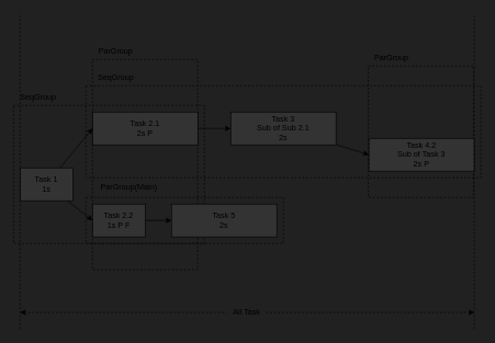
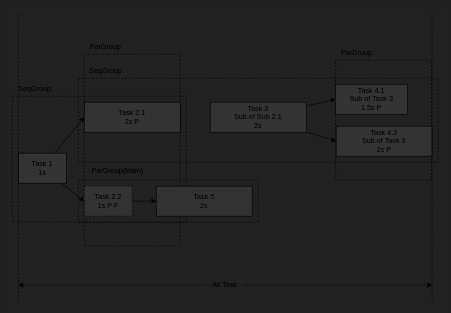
+ <mxCell id="16" value="Task 4.1&lt;br&gt;Sub&amp;nbsp;of Task 3&lt;br&gt;1.5s P" style="rounded=0;whiteSpace=wrap;html=1;fillColor=#333333;" vertex="1" parent="1"><mxGeometry x="559" y="140" width="120" height="50" as="geometry" /></mxCell>
+ <mxCell id="13" style="edgeStyle=none;html=1;entryX=0;entryY=0.5;entryDx=0;entryDy=0;" edge="1" parent="1" source="15" target="16"><mxGeometry relative="1" as="geometry" /></mxCell>
- <mxCell id="9" style="edgeStyle=none;html=1;entryX=0;entryY=0.5;entryDx=0;entryDy=0;" edge="1" parent="1" source="10" target="15"><mxGeometry relative="1" as="geometry" /></mxCell>
- <mxCell id="12" value="Task 2.2&lt;br&gt;1s P F" style="rounded=0;whiteSpace=wrap;html=1;fillColor=#333333;" vertex="1" parent="1"><mxGeometry x="140" y="310" width="80" height="50" as="geometry" /></mxCell>
+ <mxCell id="12" value="Task 2.2&lt;br&gt;1s P F" style="rounded=0;whiteSpace=wrap;html=1;fillColor=#333333;dashed=1;" vertex="1" parent="1"><mxGeometry x="140" y="310" width="80" height="50" as="geometry" /></mxCell>
